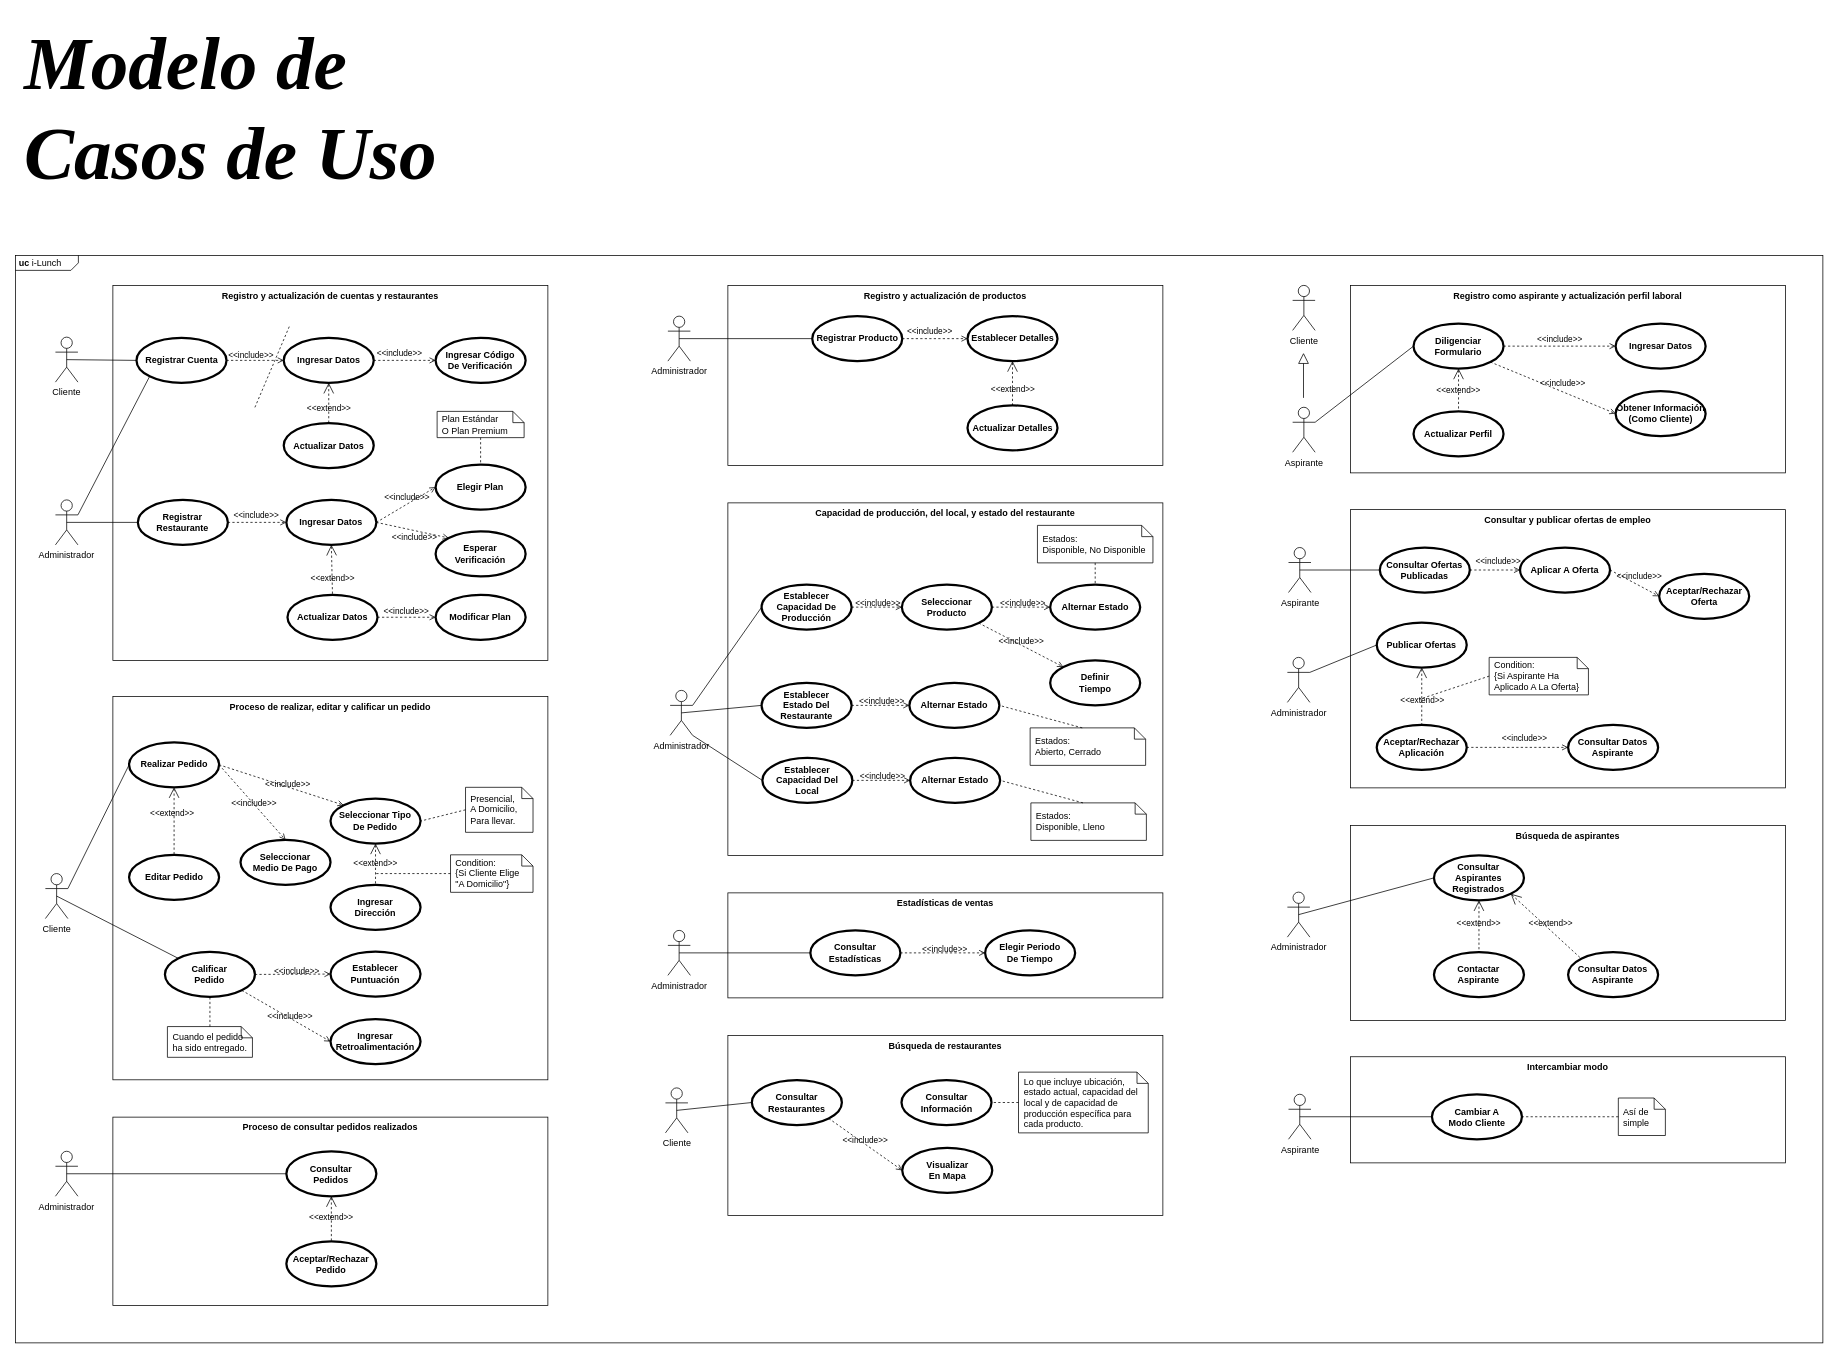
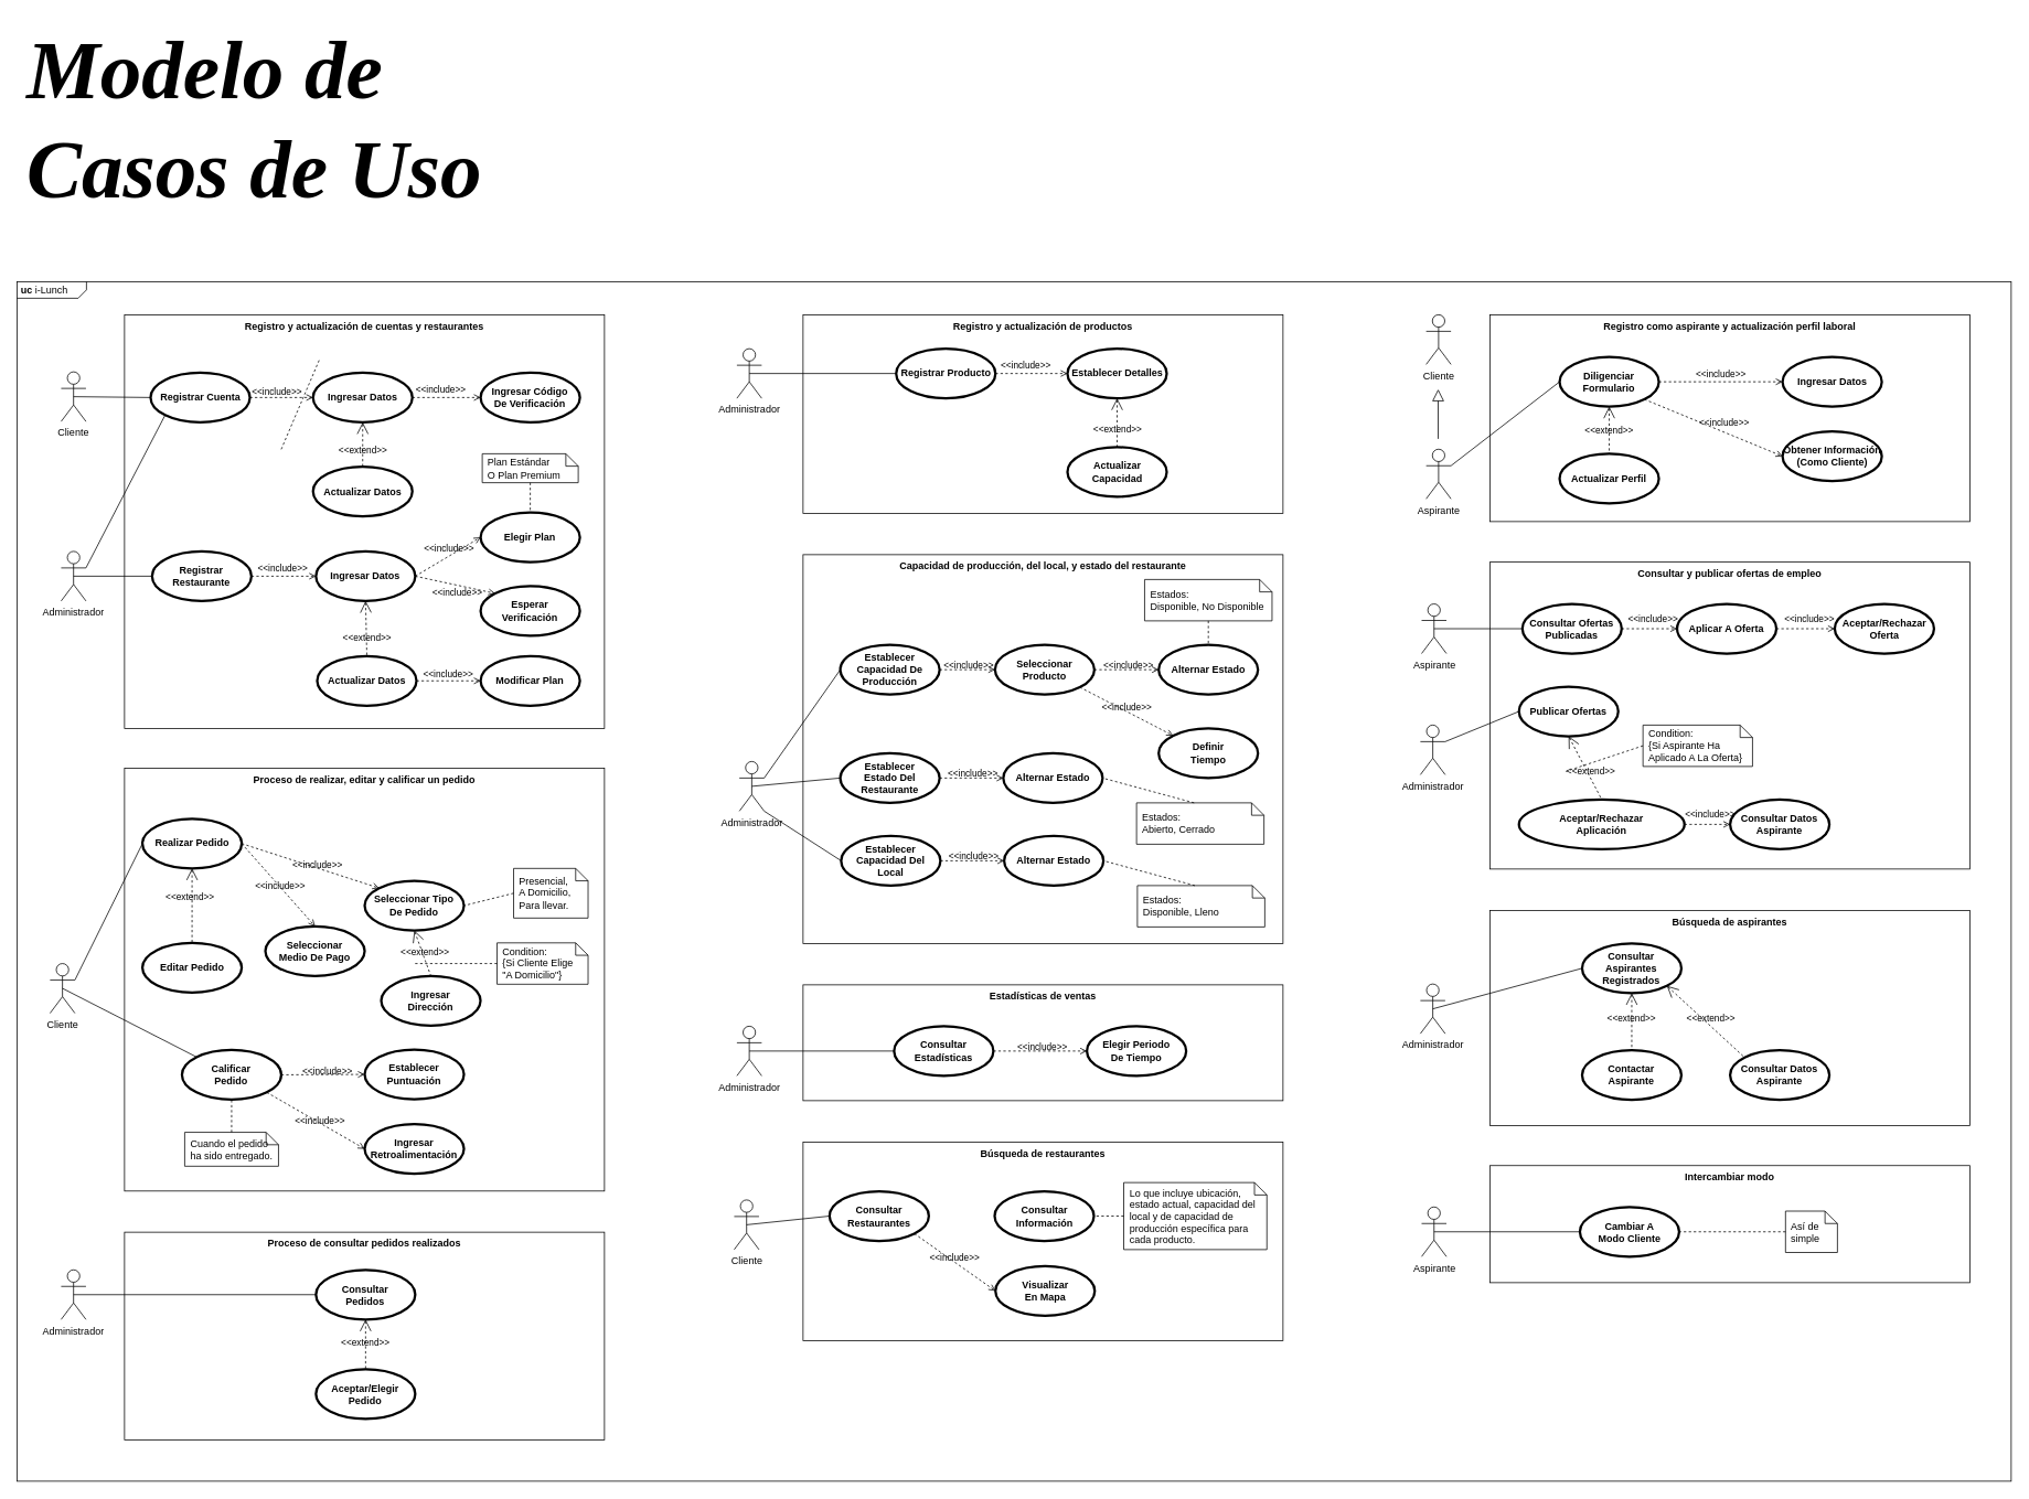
- <mxCell id="38" value="Actualizar Detalles" style="shape=ellipse;html=1;strokeWidth=3;fontStyle=1;whiteSpace=wrap;align=center;perimeter=ellipsePerimeter;" parent="1" vertex="1"><mxGeometry x="1289.5" y="540" width="120" height="60" as="geometry" /></mxCell>
+ <mxCell id="38" value="Actualizar Capacidad" style="shape=ellipse;html=1;strokeWidth=3;fontStyle=1;whiteSpace=wrap;align=center;perimeter=ellipsePerimeter;" parent="1" vertex="1"><mxGeometry x="1289.5" y="540" width="120" height="60" as="geometry" /></mxCell>
- <mxCell id="120" value="Aceptar/Rechazar&lt;br&gt;Oferta" style="shape=ellipse;html=1;strokeWidth=3;fontStyle=1;whiteSpace=wrap;align=center;perimeter=ellipsePerimeter;" parent="1" vertex="1"><mxGeometry x="2211.74" y="764.5" width="120" height="60" as="geometry" /></mxCell>
+ <mxCell id="120" value="Aceptar/Rechazar&lt;br&gt;Oferta" style="shape=ellipse;html=1;strokeWidth=3;fontStyle=1;whiteSpace=wrap;align=center;perimeter=ellipsePerimeter;" parent="1" vertex="1"><mxGeometry x="2216.74" y="729.5" width="120" height="60" as="geometry" /></mxCell>
- <mxCell id="130" value="Aceptar/Rechazar&lt;br&gt;Aplicación" style="shape=ellipse;html=1;strokeWidth=3;fontStyle=1;whiteSpace=wrap;align=center;perimeter=ellipsePerimeter;" parent="1" vertex="1"><mxGeometry x="1835.15" y="966" width="120" height="60" as="geometry" /></mxCell>
+ <mxCell id="130" value="Aceptar/Rechazar&lt;br&gt;Aplicación" style="shape=ellipse;html=1;strokeWidth=3;fontStyle=1;whiteSpace=wrap;align=center;perimeter=ellipsePerimeter;" parent="1" vertex="1"><mxGeometry x="1835.15" y="966" width="200" height="60" as="geometry" /></mxCell>
- <mxCell id="53" value="Ingresar&lt;br&gt;Dirección" style="shape=ellipse;html=1;strokeWidth=3;fontStyle=1;whiteSpace=wrap;align=center;perimeter=ellipsePerimeter;" parent="1" vertex="1"><mxGeometry x="440.2" y="1179.25" width="120" height="60" as="geometry" /></mxCell>
+ <mxCell id="53" value="Ingresar&lt;br&gt;Dirección" style="shape=ellipse;html=1;strokeWidth=3;fontStyle=1;whiteSpace=wrap;align=center;perimeter=ellipsePerimeter;" parent="1" vertex="1"><mxGeometry x="460.2" y="1179.25" width="120" height="60" as="geometry" /></mxCell>
- <mxCell id="59" value="Aceptar/Rechazar&lt;br&gt;Pedido" style="shape=ellipse;html=1;strokeWidth=3;fontStyle=1;whiteSpace=wrap;align=center;perimeter=ellipsePerimeter;" parent="1" vertex="1"><mxGeometry x="381.32" y="1654.5" width="120" height="60" as="geometry" /></mxCell>
+ <mxCell id="59" value="Aceptar/Elegir&lt;br&gt;Pedido" style="shape=ellipse;html=1;strokeWidth=3;fontStyle=1;whiteSpace=wrap;align=center;perimeter=ellipsePerimeter;" parent="1" vertex="1"><mxGeometry x="381.32" y="1654.5" width="120" height="60" as="geometry" /></mxCell>
